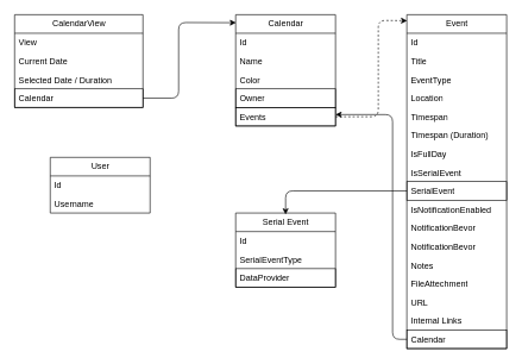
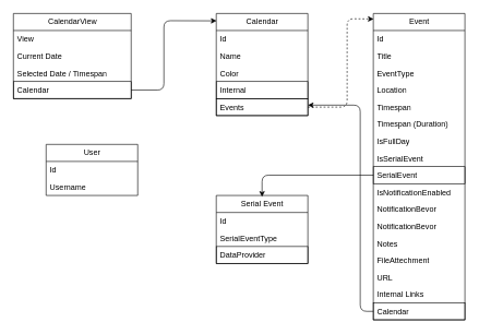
- <mxCell id="5" value="Selected Date / Duration" style="text;strokeColor=none;fillColor=none;align=left;verticalAlign=top;spacingLeft=4;spacingRight=4;overflow=hidden;rotatable=0;points=[[0,0.5],[1,0.5]];portConstraint=eastwest;whiteSpace=wrap;html=1;" parent="2" vertex="1"><mxGeometry y="78" width="180" height="26" as="geometry" /></mxCell>
+ <mxCell id="5" value="Selected Date / Timespan" style="text;strokeColor=none;fillColor=none;align=left;verticalAlign=top;spacingLeft=4;spacingRight=4;overflow=hidden;rotatable=0;points=[[0,0.5],[1,0.5]];portConstraint=eastwest;whiteSpace=wrap;html=1;" parent="2" vertex="1"><mxGeometry y="78" width="180" height="26" as="geometry" /></mxCell>
- <mxCell id="11" value="Owner" style="text;strokeColor=default;fillColor=none;align=left;verticalAlign=top;spacingLeft=4;spacingRight=4;overflow=hidden;rotatable=0;points=[[0,0.5],[1,0.5]];portConstraint=eastwest;whiteSpace=wrap;html=1;" parent="7" vertex="1"><mxGeometry y="104" width="140" height="26" as="geometry" /></mxCell>
+ <mxCell id="11" value="Internal" style="text;strokeColor=default;fillColor=none;align=left;verticalAlign=top;spacingLeft=4;spacingRight=4;overflow=hidden;rotatable=0;points=[[0,0.5],[1,0.5]];portConstraint=eastwest;whiteSpace=wrap;html=1;" parent="7" vertex="1"><mxGeometry y="104" width="140" height="26" as="geometry" /></mxCell>
